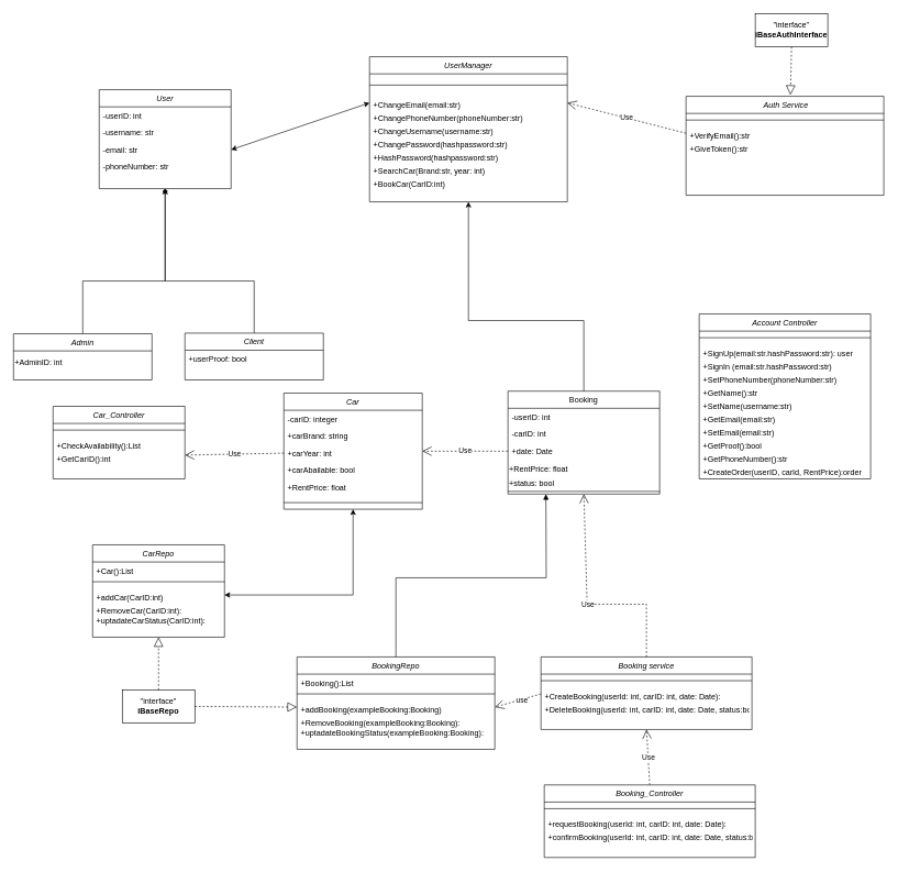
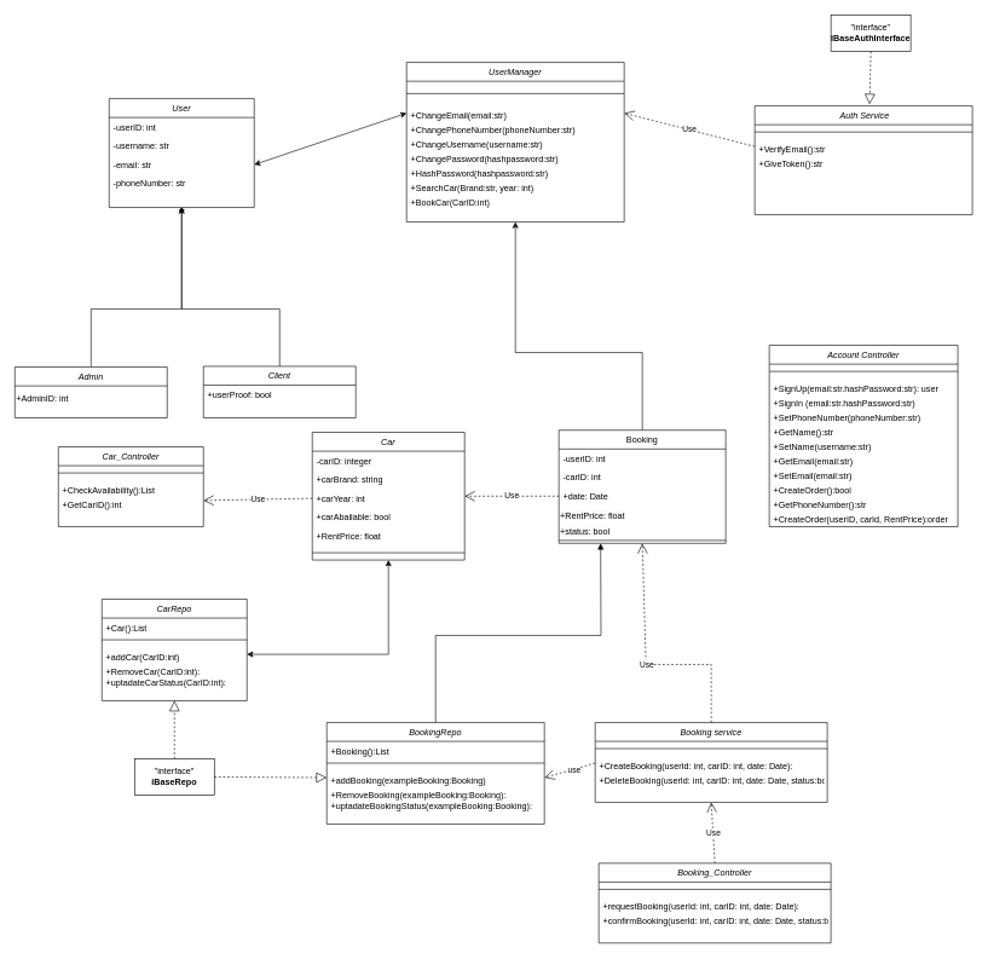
- <mxCell id="21" value="+GetProof():bool" style="text;align=left;verticalAlign=top;spacingLeft=4;spacingRight=4;overflow=hidden;rotatable=0;points=[[0,0.5],[1,0.5]];portConstraint=eastwest;" parent="12" vertex="1"><mxGeometry y="186" width="260" height="20" as="geometry" /></mxCell>
+ <mxCell id="21" value="+CreateOrder():bool" style="text;align=left;verticalAlign=top;spacingLeft=4;spacingRight=4;overflow=hidden;rotatable=0;points=[[0,0.5],[1,0.5]];portConstraint=eastwest;" parent="12" vertex="1"><mxGeometry y="186" width="260" height="20" as="geometry" /></mxCell>
